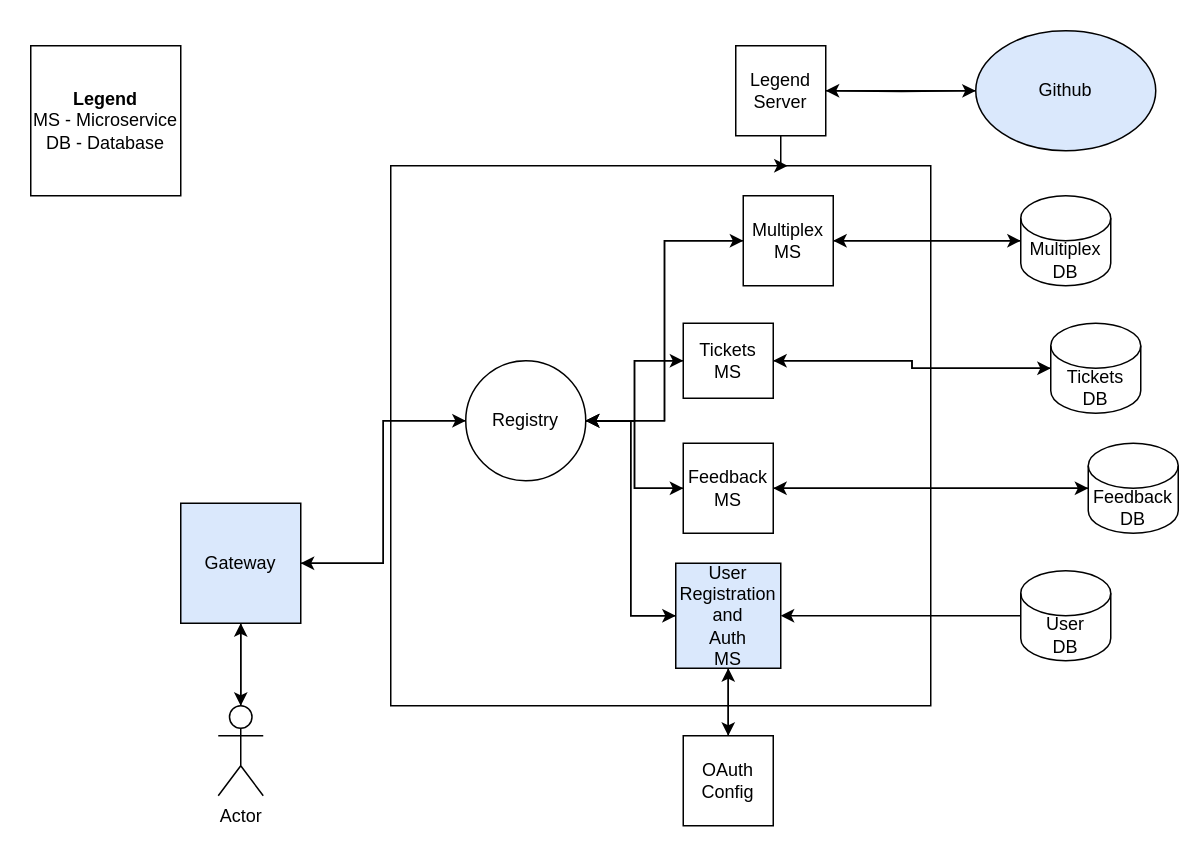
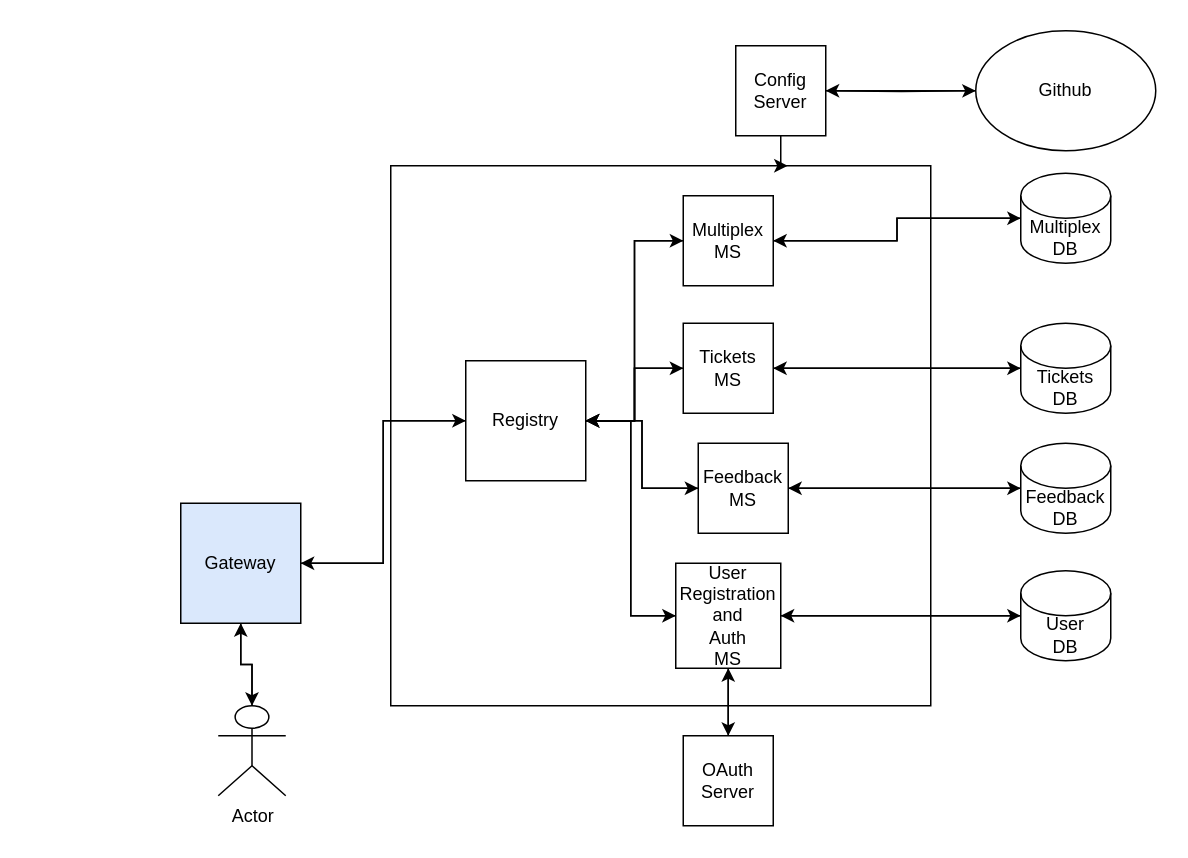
- <mxCell id="37" value="Legend&lt;div&gt;Server&lt;/div&gt;" style="whiteSpace=wrap;html=1;aspect=fixed;" parent="1" vertex="1"><mxGeometry x="490" y="30" width="60" height="60" as="geometry" /></mxCell>
+ <mxCell id="37" value="Config&lt;div&gt;Server&lt;/div&gt;" style="whiteSpace=wrap;html=1;aspect=fixed;" parent="1" vertex="1"><mxGeometry x="490" y="30" width="60" height="60" as="geometry" /></mxCell>
- <mxCell id="36" value="Github" style="ellipse;whiteSpace=wrap;html=1;fillColor=#dae8fc;" parent="1" vertex="1"><mxGeometry x="650" y="20" width="120" height="80" as="geometry" /></mxCell>
+ <mxCell id="36" value="Github" style="ellipse;whiteSpace=wrap;html=1;" parent="1" vertex="1"><mxGeometry x="650" y="20" width="120" height="80" as="geometry" /></mxCell>
- <mxCell id="39" value="&lt;b&gt;Legend&lt;/b&gt;&lt;div&gt;MS - Microservice&lt;/div&gt;&lt;div&gt;DB - Database&lt;/div&gt;" style="whiteSpace=wrap;html=1;aspect=fixed;" parent="1" vertex="1"><mxGeometry x="20" y="30" width="100" height="100" as="geometry" /></mxCell>
- <mxCell id="4" value="Multiplex&lt;div&gt;MS&lt;/div&gt;" style="whiteSpace=wrap;html=1;aspect=fixed;" parent="1" vertex="1"><mxGeometry x="495" y="130" width="60" height="60" as="geometry" /></mxCell>
+ <mxCell id="4" value="Multiplex&lt;div&gt;MS&lt;/div&gt;" style="whiteSpace=wrap;html=1;aspect=fixed;" parent="1" vertex="1"><mxGeometry x="455" y="130" width="60" height="60" as="geometry" /></mxCell>
- <mxCell id="23" value="Multiplex&lt;div&gt;DB&lt;/div&gt;" style="shape=cylinder3;whiteSpace=wrap;html=1;boundedLbl=1;backgroundOutline=1;size=15;" parent="1" vertex="1"><mxGeometry x="680" y="130" width="60" height="60" as="geometry" /></mxCell>
+ <mxCell id="23" value="Multiplex&lt;div&gt;DB&lt;/div&gt;" style="shape=cylinder3;whiteSpace=wrap;html=1;boundedLbl=1;backgroundOutline=1;size=15;" parent="1" vertex="1"><mxGeometry x="680" y="115" width="60" height="60" as="geometry" /></mxCell>
- <mxCell id="6" value="Tickets&lt;div&gt;MS&lt;/div&gt;" style="whiteSpace=wrap;html=1;aspect=fixed;" parent="1" vertex="1"><mxGeometry x="455" y="215" width="60" height="50" as="geometry" /></mxCell>
+ <mxCell id="6" value="Tickets&lt;div&gt;MS&lt;/div&gt;" style="whiteSpace=wrap;html=1;aspect=fixed;" parent="1" vertex="1"><mxGeometry x="455" y="215" width="60" height="60" as="geometry" /></mxCell>
- <mxCell id="25" value="Tickets&lt;div&gt;DB&lt;/div&gt;" style="shape=cylinder3;whiteSpace=wrap;html=1;boundedLbl=1;backgroundOutline=1;size=15;" parent="1" vertex="1"><mxGeometry x="700" y="215" width="60" height="60" as="geometry" /></mxCell>
+ <mxCell id="25" value="Tickets&lt;div&gt;DB&lt;/div&gt;" style="shape=cylinder3;whiteSpace=wrap;html=1;boundedLbl=1;backgroundOutline=1;size=15;" parent="1" vertex="1"><mxGeometry x="680" y="215" width="60" height="60" as="geometry" /></mxCell>
- <mxCell id="16" value="Registry" style="ellipse;whiteSpace=wrap;html=1;aspect=fixed;" parent="1" vertex="1"><mxGeometry x="310" y="240" width="80" height="80" as="geometry" /></mxCell>
+ <mxCell id="16" value="Registry" style="whiteSpace=wrap;html=1;aspect=fixed;" parent="1" vertex="1"><mxGeometry x="310" y="240" width="80" height="80" as="geometry" /></mxCell>
- <mxCell id="11" value="Feedback&lt;div&gt;MS&lt;/div&gt;" style="whiteSpace=wrap;html=1;aspect=fixed;" parent="1" vertex="1"><mxGeometry x="455" y="295" width="60" height="60" as="geometry" /></mxCell>
+ <mxCell id="11" value="Feedback&lt;div&gt;MS&lt;/div&gt;" style="whiteSpace=wrap;html=1;aspect=fixed;" parent="1" vertex="1"><mxGeometry x="465" y="295" width="60" height="60" as="geometry" /></mxCell>
- <mxCell id="27" value="Feedback&lt;div&gt;DB&lt;/div&gt;" style="shape=cylinder3;whiteSpace=wrap;html=1;boundedLbl=1;backgroundOutline=1;size=15;" parent="1" vertex="1"><mxGeometry x="725" y="295" width="60" height="60" as="geometry" /></mxCell>
+ <mxCell id="27" value="Feedback&lt;div&gt;DB&lt;/div&gt;" style="shape=cylinder3;whiteSpace=wrap;html=1;boundedLbl=1;backgroundOutline=1;size=15;" parent="1" vertex="1"><mxGeometry x="680" y="295" width="60" height="60" as="geometry" /></mxCell>
- <mxCell id="9" value="User Registration&lt;div&gt;and&lt;/div&gt;&lt;div&gt;Auth&lt;/div&gt;&lt;div&gt;MS&lt;/div&gt;" style="whiteSpace=wrap;html=1;aspect=fixed;fillColor=#dae8fc;" parent="1" vertex="1"><mxGeometry x="450" y="375" width="70" height="70" as="geometry" /></mxCell>
+ <mxCell id="9" value="User Registration&lt;div&gt;and&lt;/div&gt;&lt;div&gt;Auth&lt;/div&gt;&lt;div&gt;MS&lt;/div&gt;" style="whiteSpace=wrap;html=1;aspect=fixed;" parent="1" vertex="1"><mxGeometry x="450" y="375" width="70" height="70" as="geometry" /></mxCell>
+ <mxCell id="33" style="edgeStyle=orthogonalEdgeStyle;rounded=0;orthogonalLoop=1;jettySize=auto;html=1;entryX=0;entryY=0.5;entryDx=0;entryDy=0;entryPerimeter=0;" parent="1" source="9" target="29" edge="1"><mxGeometry relative="1" as="geometry" /></mxCell>
- <mxCell id="21" value="Actor" style="shape=umlActor;verticalLabelPosition=bottom;verticalAlign=top;html=1;outlineConnect=0;" parent="1" vertex="1"><mxGeometry x="145" y="470" width="30" height="60" as="geometry" /></mxCell>
+ <mxCell id="21" value="Actor" style="shape=umlActor;verticalLabelPosition=bottom;verticalAlign=top;html=1;outlineConnect=0;" parent="1" vertex="1"><mxGeometry x="145" y="470" width="45" height="60" as="geometry" /></mxCell>
- <mxCell id="41" value="OAuth Config" style="whiteSpace=wrap;html=1;aspect=fixed;" parent="1" vertex="1"><mxGeometry x="455" y="490" width="60" height="60" as="geometry" /></mxCell>
+ <mxCell id="41" value="OAuth Server" style="whiteSpace=wrap;html=1;aspect=fixed;" parent="1" vertex="1"><mxGeometry x="455" y="490" width="60" height="60" as="geometry" /></mxCell>
